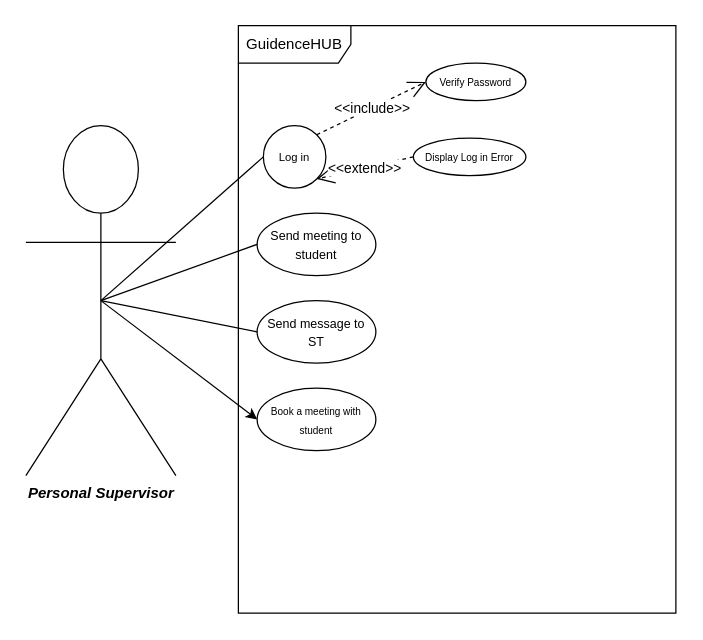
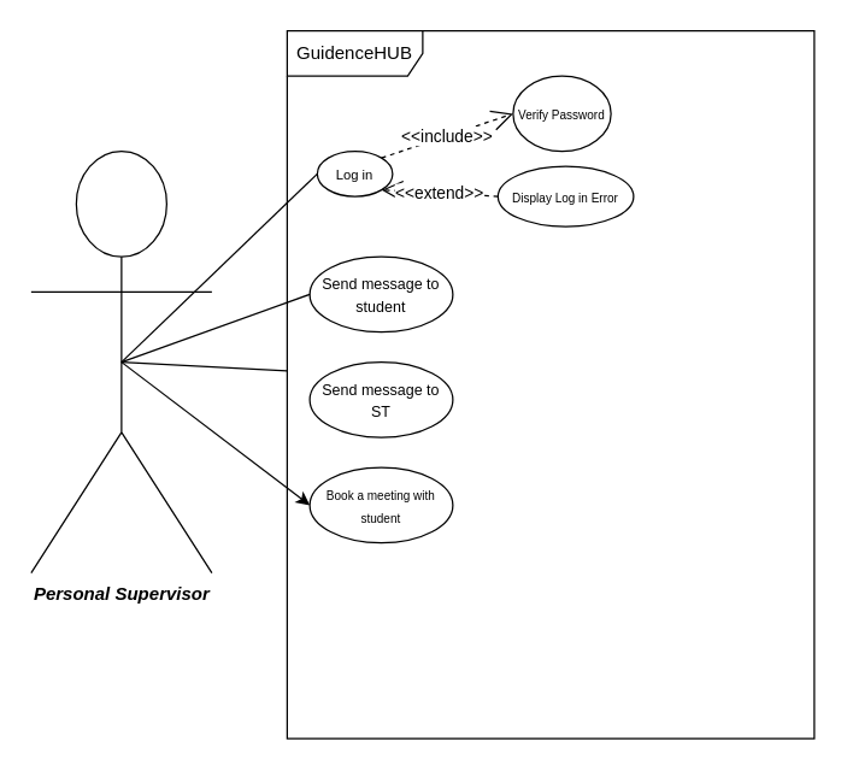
- <mxCell id="5" value="&lt;font style=&quot;font-size: 8px;&quot;&gt;Verify Password&lt;/font&gt;" style="ellipse;whiteSpace=wrap;html=1;" vertex="1" parent="1"><mxGeometry x="340" y="50" width="80" height="30" as="geometry" /></mxCell>
+ <mxCell id="5" value="&lt;font style=&quot;font-size: 8px;&quot;&gt;Verify Password&lt;/font&gt;" style="ellipse;whiteSpace=wrap;html=1;" vertex="1" parent="1"><mxGeometry x="340" y="50" width="65" height="50" as="geometry" /></mxCell>
- <mxCell id="4" value="&lt;font style=&quot;font-size: 9px;&quot;&gt;Log in&lt;/font&gt;" style="ellipse;whiteSpace=wrap;html=1;" vertex="1" parent="1"><mxGeometry x="210" y="100" width="50" height="50" as="geometry" /></mxCell>
+ <mxCell id="4" value="&lt;font style=&quot;font-size: 9px;&quot;&gt;Log in&lt;/font&gt;" style="ellipse;whiteSpace=wrap;html=1;" vertex="1" parent="1"><mxGeometry x="210" y="100" width="50" height="30" as="geometry" /></mxCell>
- <mxCell id="6" value="&lt;font style=&quot;font-size: 8px;&quot;&gt;Display Log in Error&lt;/font&gt;" style="ellipse;whiteSpace=wrap;html=1;" vertex="1" parent="1"><mxGeometry x="330" y="110" width="90" height="30" as="geometry" /></mxCell>
+ <mxCell id="6" value="&lt;font style=&quot;font-size: 8px;&quot;&gt;Display Log in Error&lt;/font&gt;" style="ellipse;whiteSpace=wrap;html=1;" vertex="1" parent="1"><mxGeometry x="330" y="110" width="90" height="40" as="geometry" /></mxCell>
- <mxCell id="10" value="&lt;font style=&quot;font-size: 10px;&quot;&gt;Send meeting to student&lt;/font&gt;" style="ellipse;whiteSpace=wrap;html=1;" vertex="1" parent="1"><mxGeometry x="205" y="170" width="95" height="50" as="geometry" /></mxCell>
+ <mxCell id="10" value="&lt;font style=&quot;font-size: 10px;&quot;&gt;Send message to student&lt;/font&gt;" style="ellipse;whiteSpace=wrap;html=1;" vertex="1" parent="1"><mxGeometry x="205" y="170" width="95" height="50" as="geometry" /></mxCell>
- <mxCell id="12" value="" style="endArrow=none;html=1;rounded=0;exitX=0.5;exitY=0.5;exitDx=0;exitDy=0;exitPerimeter=0;entryX=0;entryY=0.5;entryDx=0;entryDy=0;" edge="1" parent="1" source="3" target="13"><mxGeometry width="50" height="50" relative="1" as="geometry"><mxPoint x="115" y="190" as="sourcePoint" /><mxPoint x="208" y="310" as="targetPoint" /></mxGeometry></mxCell>
+ <mxCell id="12" value="" style="endArrow=none;html=1;rounded=0;exitX=0.5;exitY=0.5;exitDx=0;exitDy=0;exitPerimeter=0;" edge="1" parent="1" source="3" target="2"><mxGeometry width="50" height="50" relative="1" as="geometry"><mxPoint x="115" y="190" as="sourcePoint" /><mxPoint x="208" y="310" as="targetPoint" /></mxGeometry></mxCell>
